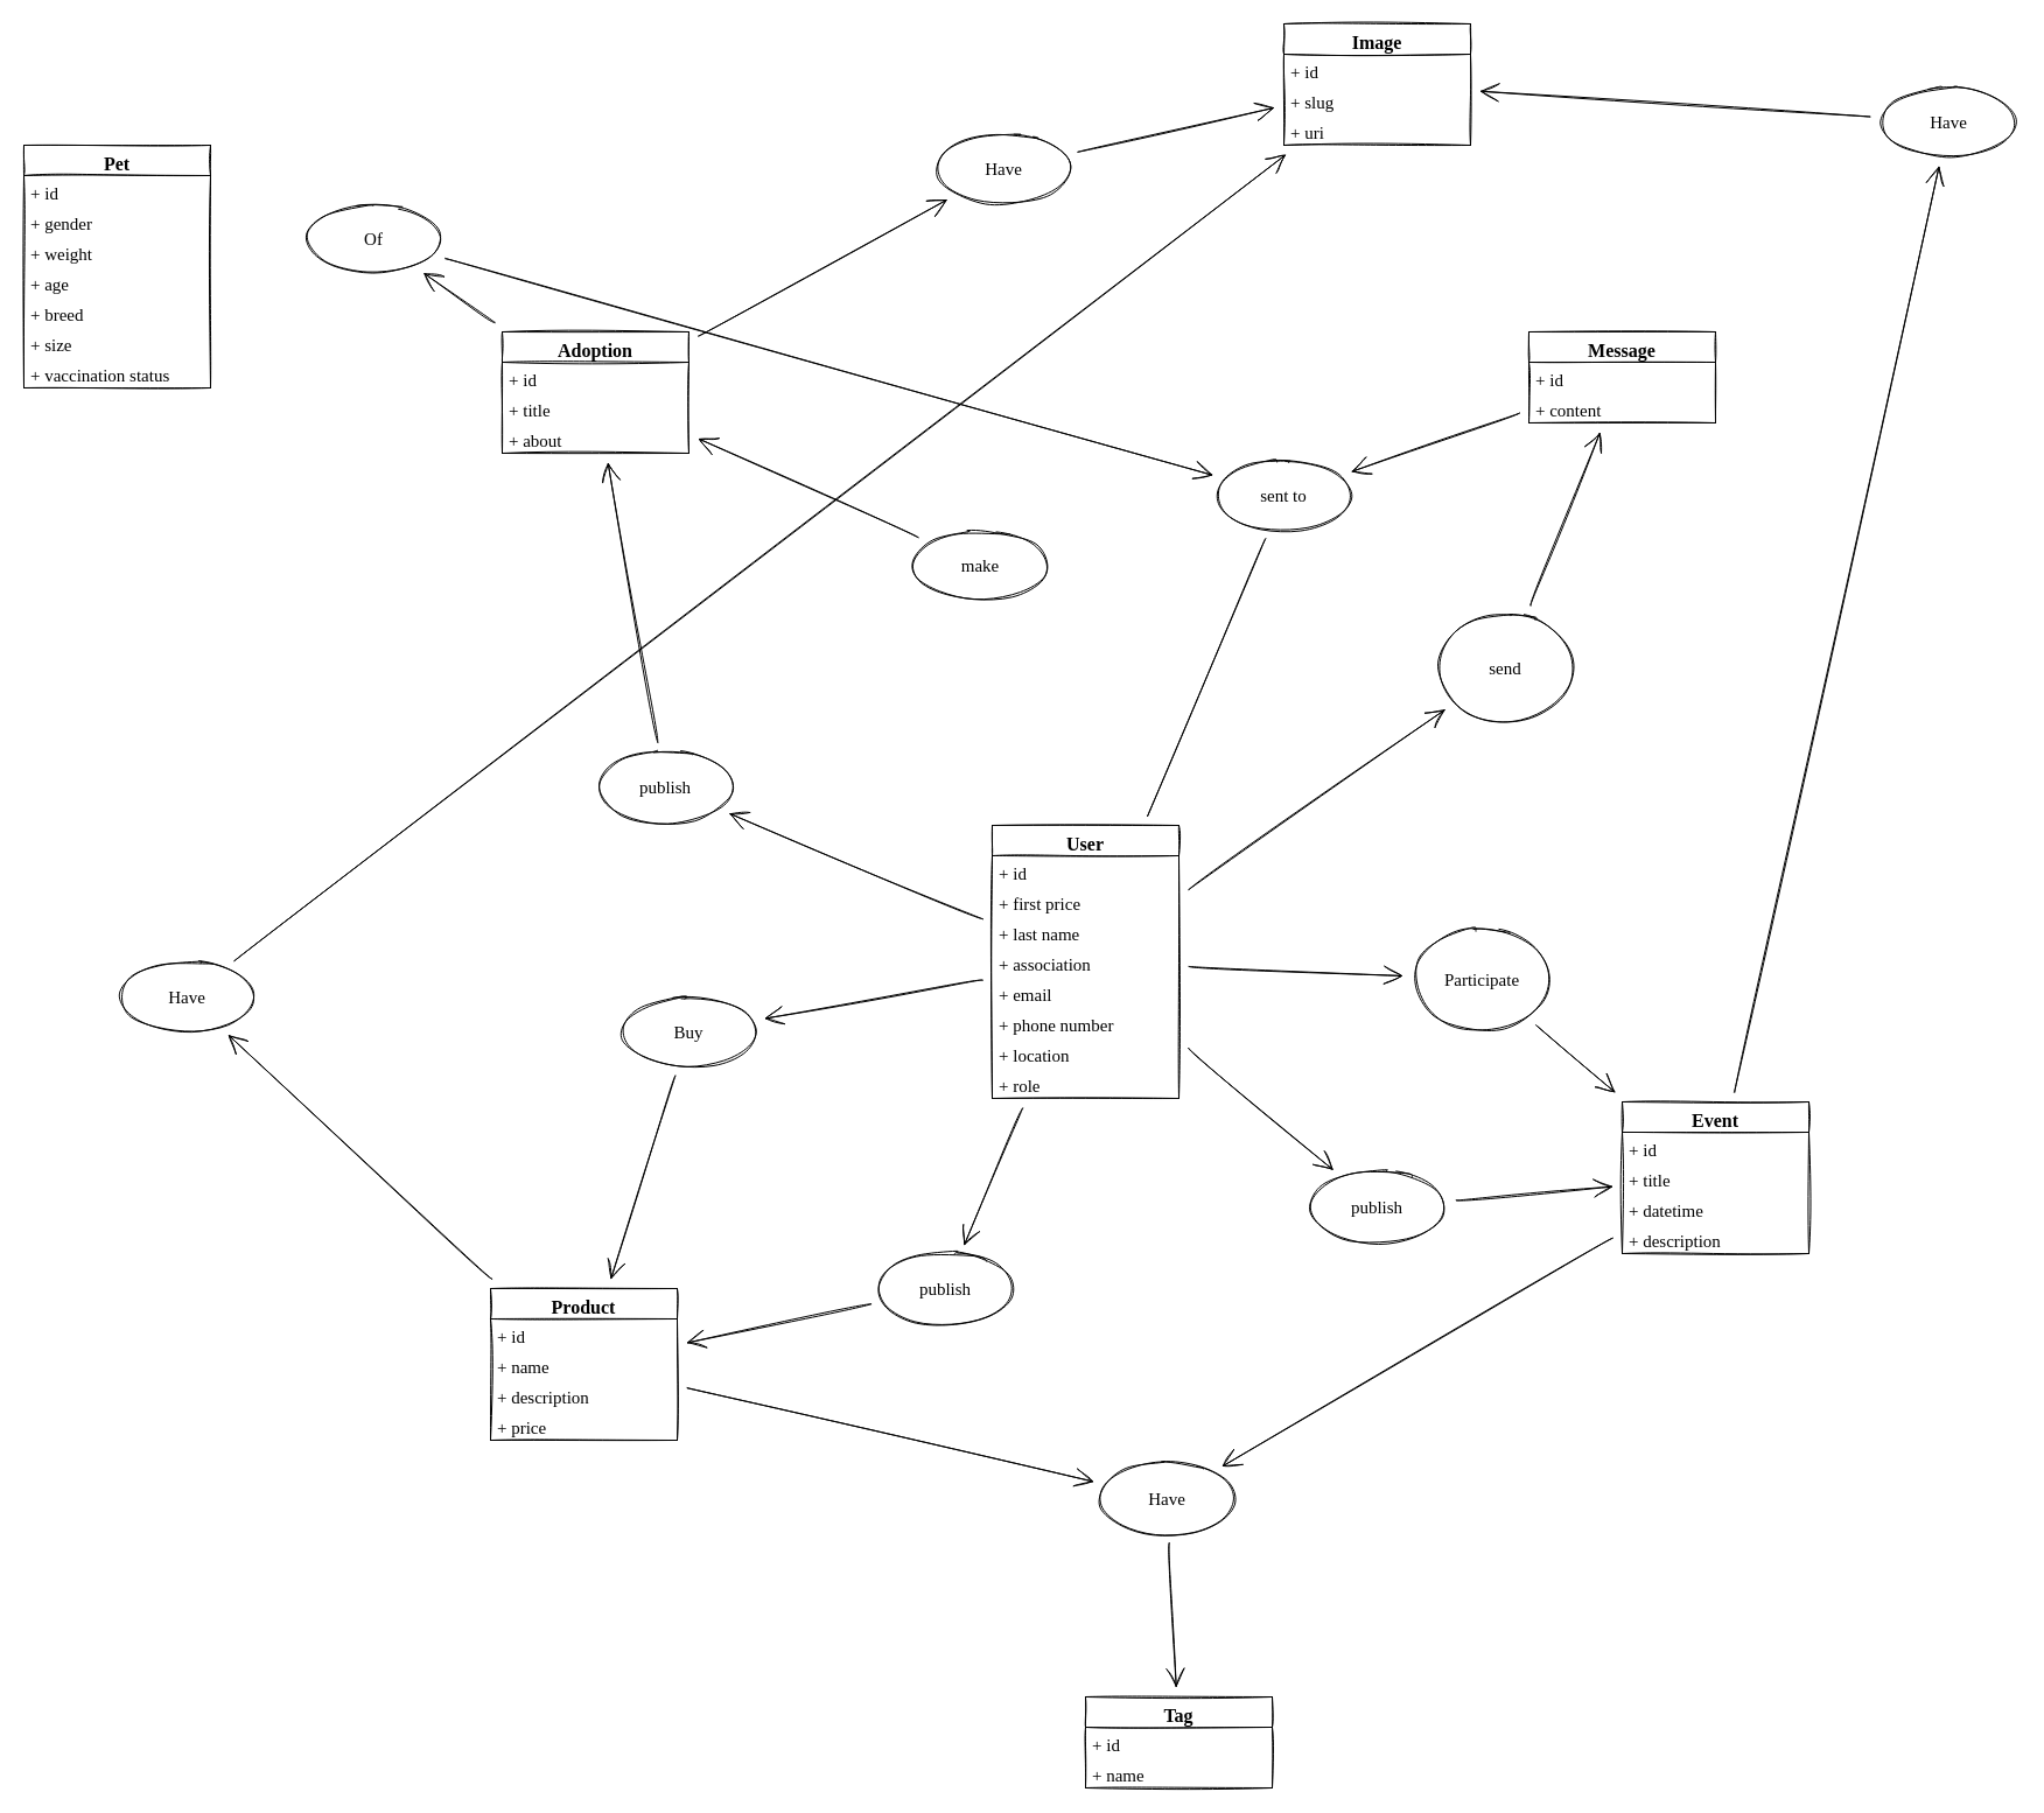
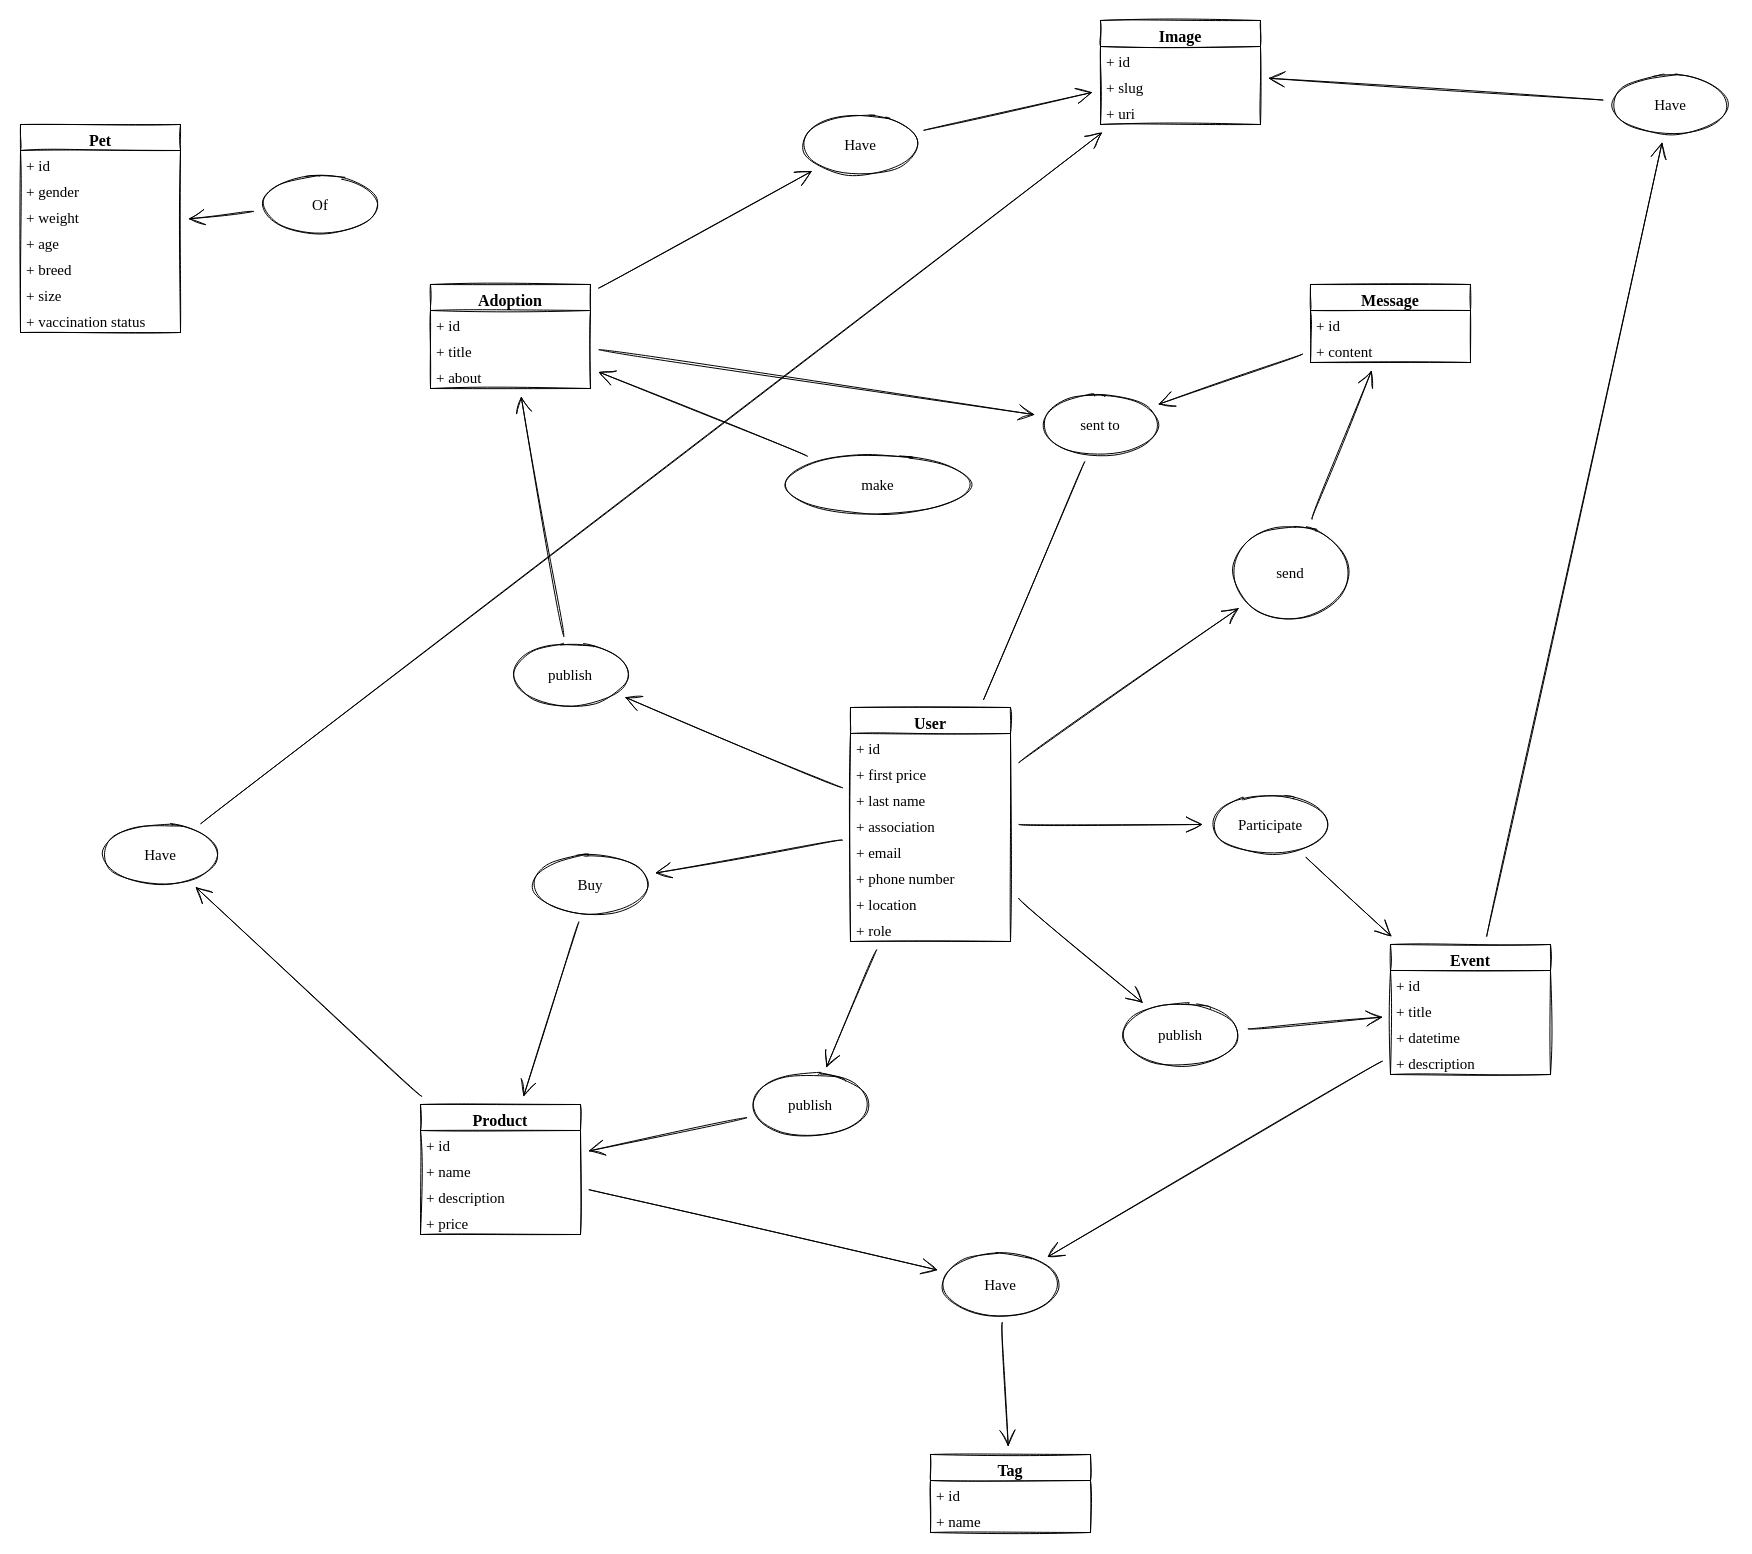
- <mxCell id="2" value="" style="edgeStyle=none;curved=1;rounded=0;sketch=1;hachureGap=4;orthogonalLoop=1;jettySize=auto;html=1;fontFamily=Architects Daughter;fontSource=https%3A%2F%2Ffonts.googleapis.com%2Fcss%3Ffamily%3DArchitects%2BDaughter;fontSize=15;endArrow=open;startSize=14;endSize=14;sourcePerimeterSpacing=8;targetPerimeterSpacing=8;" edge="1" parent="1" source="4" target="57"><mxGeometry relative="1" as="geometry" /></mxCell>
+ <mxCell id="2" value="" style="edgeStyle=none;curved=1;rounded=0;sketch=1;hachureGap=4;orthogonalLoop=1;jettySize=auto;html=1;fontFamily=Architects Daughter;fontSource=https%3A%2F%2Ffonts.googleapis.com%2Fcss%3Ffamily%3DArchitects%2BDaughter;fontSize=15;endArrow=open;startSize=14;endSize=14;sourcePerimeterSpacing=8;targetPerimeterSpacing=8;" edge="1" parent="1" source="4" target="47"><mxGeometry relative="1" as="geometry" /></mxCell>
- <mxCell id="56" style="edgeStyle=none;curved=1;rounded=0;sketch=1;hachureGap=4;orthogonalLoop=1;jettySize=auto;html=1;fontFamily=Architects Daughter;fontSource=https%3A%2F%2Ffonts.googleapis.com%2Fcss%3Ffamily%3DArchitects%2BDaughter;fontSize=15;endArrow=open;startSize=14;endSize=14;sourcePerimeterSpacing=8;targetPerimeterSpacing=8;" edge="1" parent="1" source="57" target="47"><mxGeometry relative="1" as="geometry" /></mxCell>
+ <mxCell id="56" style="edgeStyle=none;curved=1;rounded=0;sketch=1;hachureGap=4;orthogonalLoop=1;jettySize=auto;html=1;fontFamily=Architects Daughter;fontSource=https%3A%2F%2Ffonts.googleapis.com%2Fcss%3Ffamily%3DArchitects%2BDaughter;fontSize=15;endArrow=open;startSize=14;endSize=14;sourcePerimeterSpacing=8;targetPerimeterSpacing=8;" edge="1" parent="1" source="57" target="48"><mxGeometry relative="1" as="geometry" /></mxCell>
- <mxCell id="59" value="make" style="ellipse;whiteSpace=wrap;html=1;sketch=1;hachureGap=4;fontFamily=Architects Daughter;fontSource=https%3A%2F%2Ffonts.googleapis.com%2Fcss%3Ffamily%3DArchitects%2BDaughter;fontSize=15;" vertex="1" parent="1"><mxGeometry x="780" y="454" width="120" height="60" as="geometry" /></mxCell>
+ <mxCell id="59" value="make" style="ellipse;whiteSpace=wrap;html=1;sketch=1;hachureGap=4;fontFamily=Architects Daughter;fontSource=https%3A%2F%2Ffonts.googleapis.com%2Fcss%3Ffamily%3DArchitects%2BDaughter;fontSize=15;" vertex="1" parent="1"><mxGeometry x="780" y="454" width="195" height="60" as="geometry" /></mxCell>
- <mxCell id="61" value="Participate" style="ellipse;whiteSpace=wrap;html=1;sketch=1;hachureGap=4;fontFamily=Architects Daughter;fontSource=https%3A%2F%2Ffonts.googleapis.com%2Fcss%3Ffamily%3DArchitects%2BDaughter;fontSize=15;" vertex="1" parent="1"><mxGeometry x="1210" y="794" width="120" height="90" as="geometry" /></mxCell>
+ <mxCell id="61" value="Participate" style="ellipse;whiteSpace=wrap;html=1;sketch=1;hachureGap=4;fontFamily=Architects Daughter;fontSource=https%3A%2F%2Ffonts.googleapis.com%2Fcss%3Ffamily%3DArchitects%2BDaughter;fontSize=15;" vertex="1" parent="1"><mxGeometry x="1210" y="794" width="120" height="60" as="geometry" /></mxCell>
